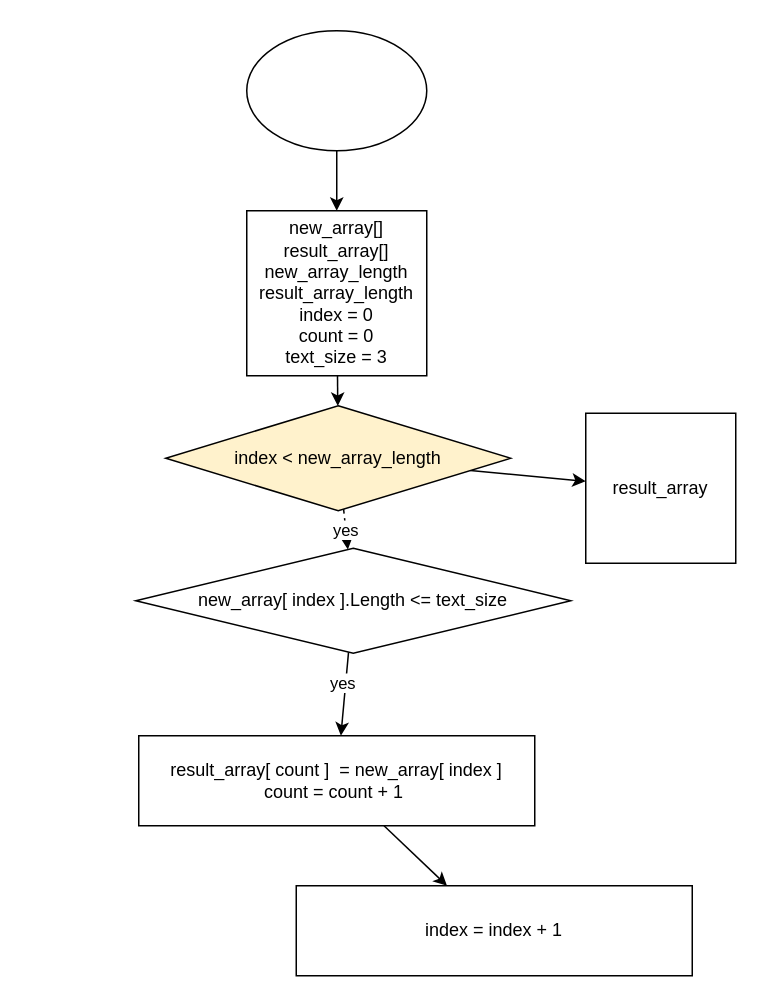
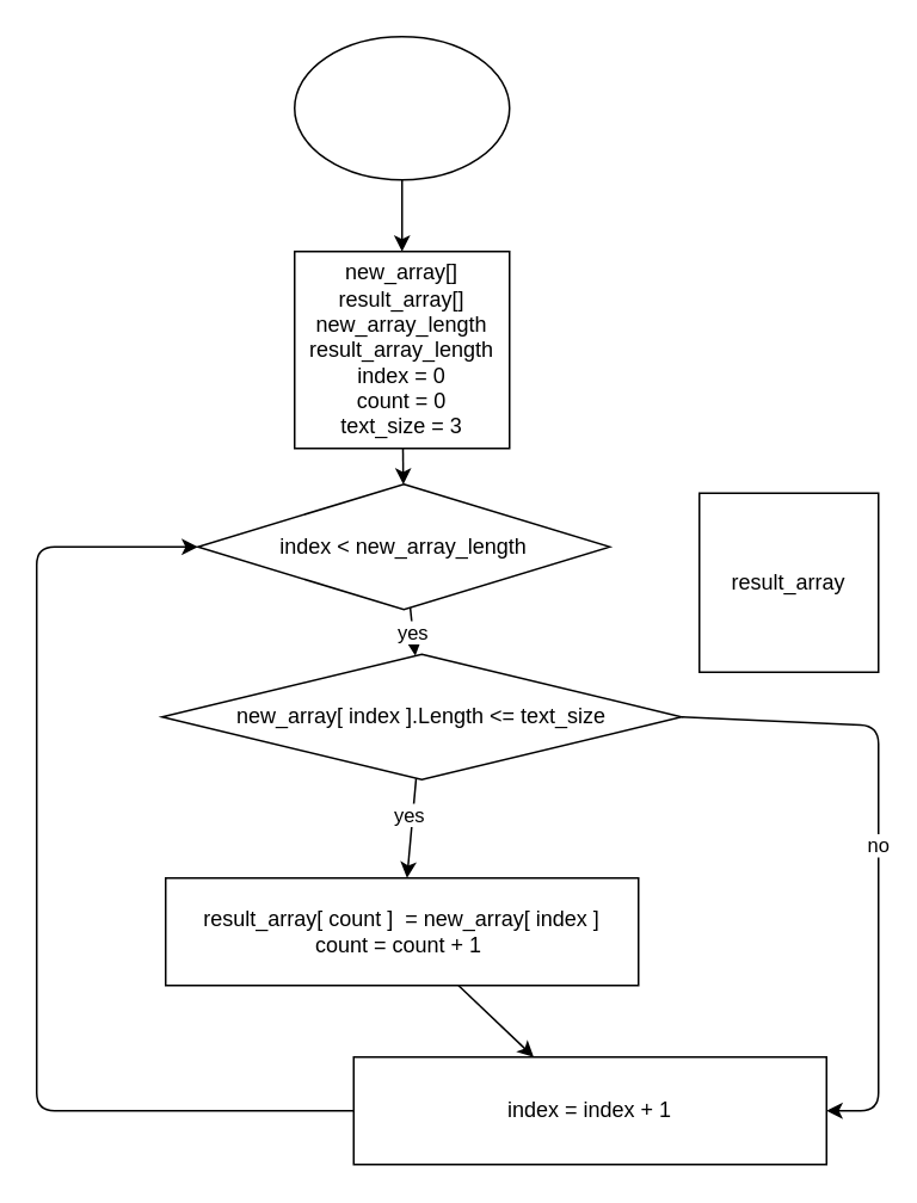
- <mxCell id="8" value="index &amp;lt; new_array_length" style="rhombus;whiteSpace=wrap;html=1;rounded=0;fillColor=#fff2cc;" vertex="1" parent="1"><mxGeometry x="110" y="270" width="230" height="70" as="geometry" /></mxCell>
+ <mxCell id="8" value="index &amp;lt; new_array_length" style="rhombus;whiteSpace=wrap;html=1;rounded=0;" vertex="1" parent="1"><mxGeometry x="110" y="270" width="230" height="70" as="geometry" /></mxCell>
- <mxCell id="7" value="" style="edgeStyle=none;html=1;" edge="1" parent="1" source="8" target="17"><mxGeometry relative="1" as="geometry" /></mxCell>
- <mxCell id="6" value="yes" style="edgeStyle=none;html=1;dashed=1;" edge="1" parent="1" source="8" target="12"><mxGeometry relative="1" as="geometry" /></mxCell>
+ <mxCell id="6" value="yes" style="edgeStyle=none;html=1;" edge="1" parent="1" source="8" target="12"><mxGeometry relative="1" as="geometry" /></mxCell>
+ <mxCell id="9" value="no" style="edgeStyle=none;html=1;exitX=1;exitY=0.5;exitDx=0;exitDy=0;entryX=1;entryY=0.5;entryDx=0;entryDy=0;" edge="1" parent="1" source="12" target="16"><mxGeometry relative="1" as="geometry"><mxPoint x="460" y="438" as="targetPoint" /><Array as="points"><mxPoint x="490" y="405" /><mxPoint x="490" y="620" /></Array></mxGeometry></mxCell>
+ <mxCell id="15" style="edgeStyle=none;html=1;entryX=0;entryY=0.5;entryDx=0;entryDy=0;" edge="1" parent="1" source="16" target="8"><mxGeometry relative="1" as="geometry"><mxPoint x="170" y="350" as="targetPoint" /><Array as="points"><mxPoint x="20" y="620" /><mxPoint x="20" y="305" /></Array></mxGeometry></mxCell>
